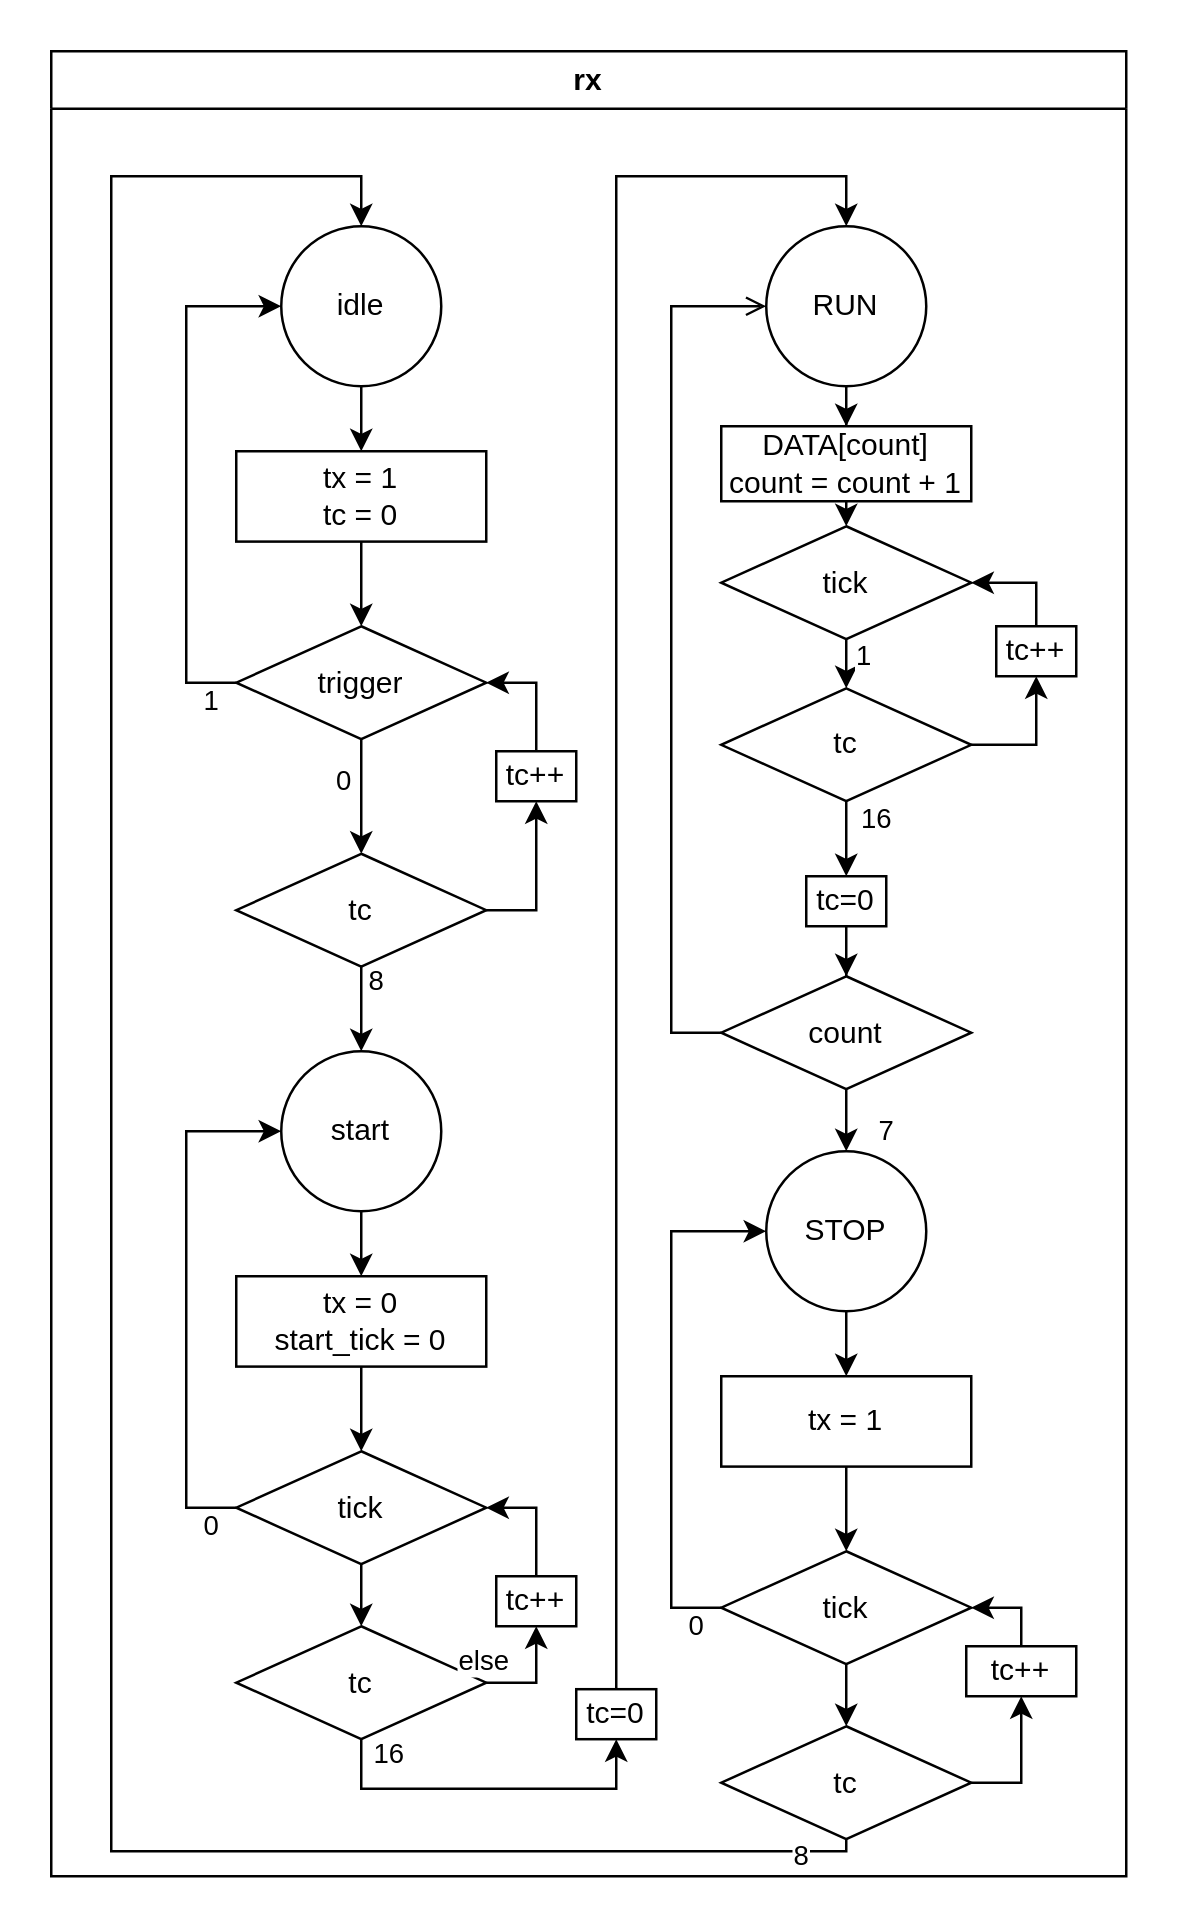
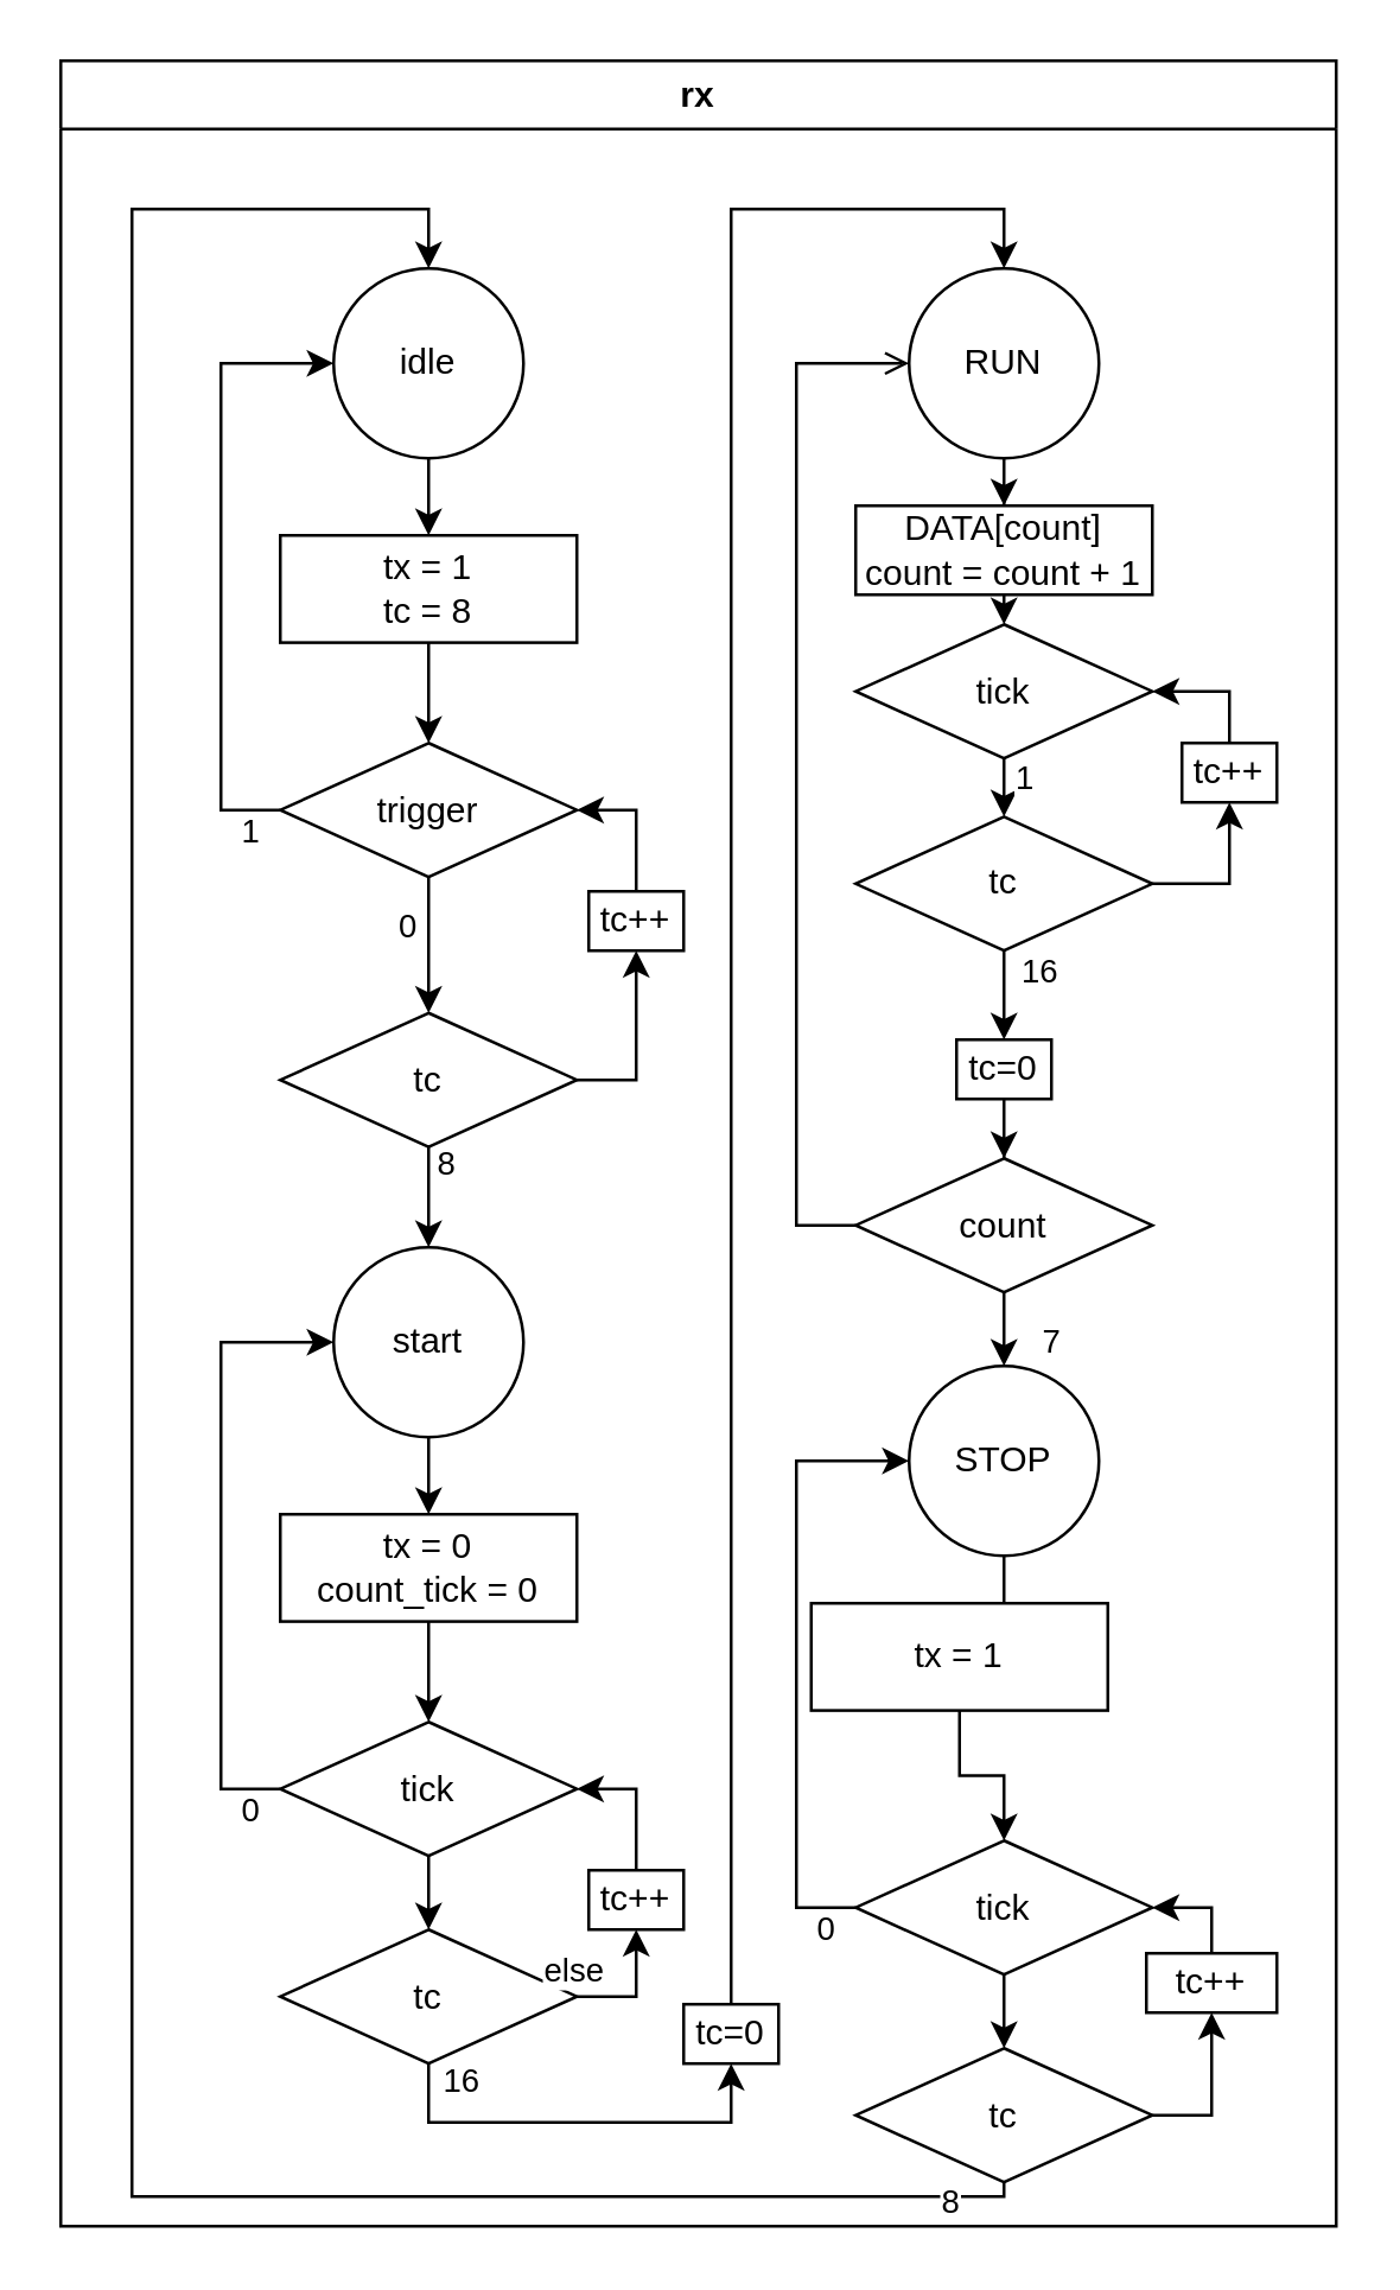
- <mxCell id="7" value="tx = 1&lt;div&gt;tc = 0&lt;/div&gt;" style="rounded=0;whiteSpace=wrap;html=1;" vertex="1" parent="3"><mxGeometry x="20" y="90.004" width="100" height="36.142" as="geometry" /></mxCell>
+ <mxCell id="7" value="tx = 1&lt;div&gt;tc = 8&lt;/div&gt;" style="rounded=0;whiteSpace=wrap;html=1;" vertex="1" parent="3"><mxGeometry x="20" y="90.004" width="100" height="36.142" as="geometry" /></mxCell>
- <mxCell id="15" value="tx = 0&lt;div&gt;start_tick = 0&lt;/div&gt;" style="rounded=0;whiteSpace=wrap;html=1;" vertex="1" parent="11"><mxGeometry x="20" y="90.004" width="100" height="36.142" as="geometry" /></mxCell>
+ <mxCell id="15" value="tx = 0&lt;div&gt;count_tick = 0&lt;/div&gt;" style="rounded=0;whiteSpace=wrap;html=1;" vertex="1" parent="11"><mxGeometry x="20" y="90.004" width="100" height="36.142" as="geometry" /></mxCell>
- <mxCell id="25" value="tx = 1" style="rounded=0;whiteSpace=wrap;html=1;" vertex="1" parent="21"><mxGeometry x="20" y="90.004" width="100" height="36.142" as="geometry" /></mxCell>
+ <mxCell id="25" value="tx = 1" style="rounded=0;whiteSpace=wrap;html=1;" vertex="1" parent="21"><mxGeometry x="5" y="80.004" width="100" height="36.142" as="geometry" /></mxCell>
